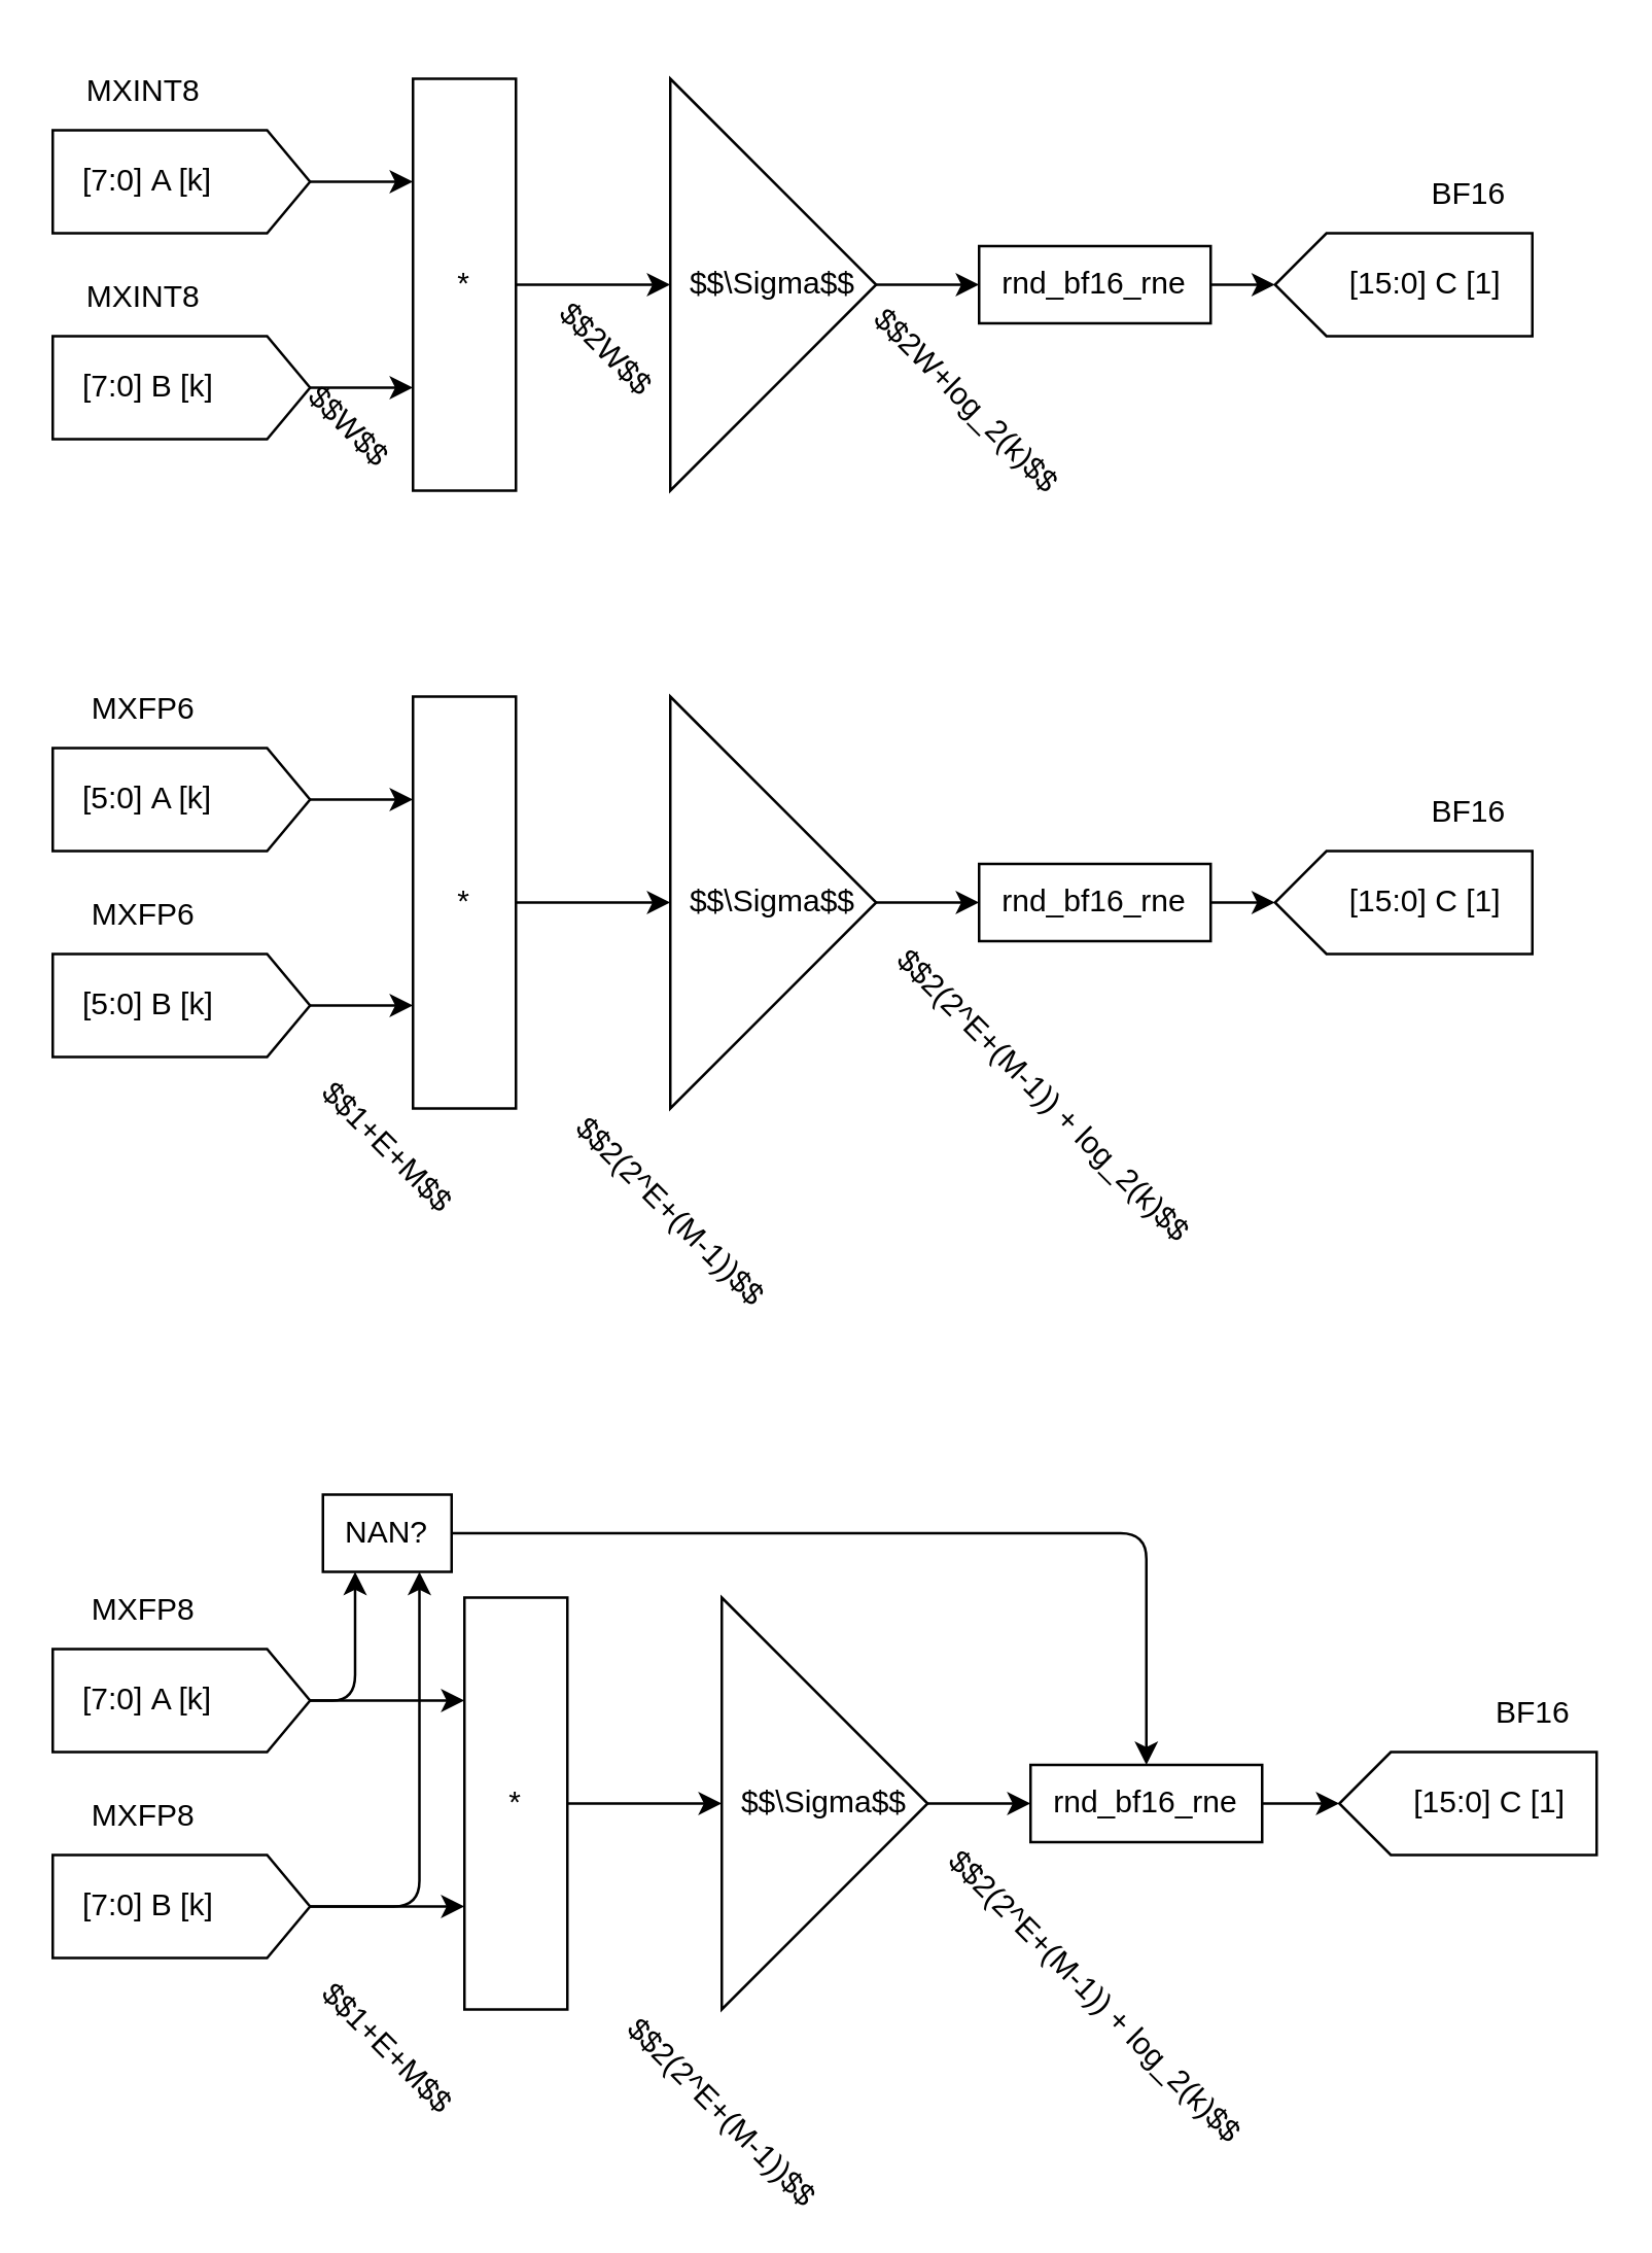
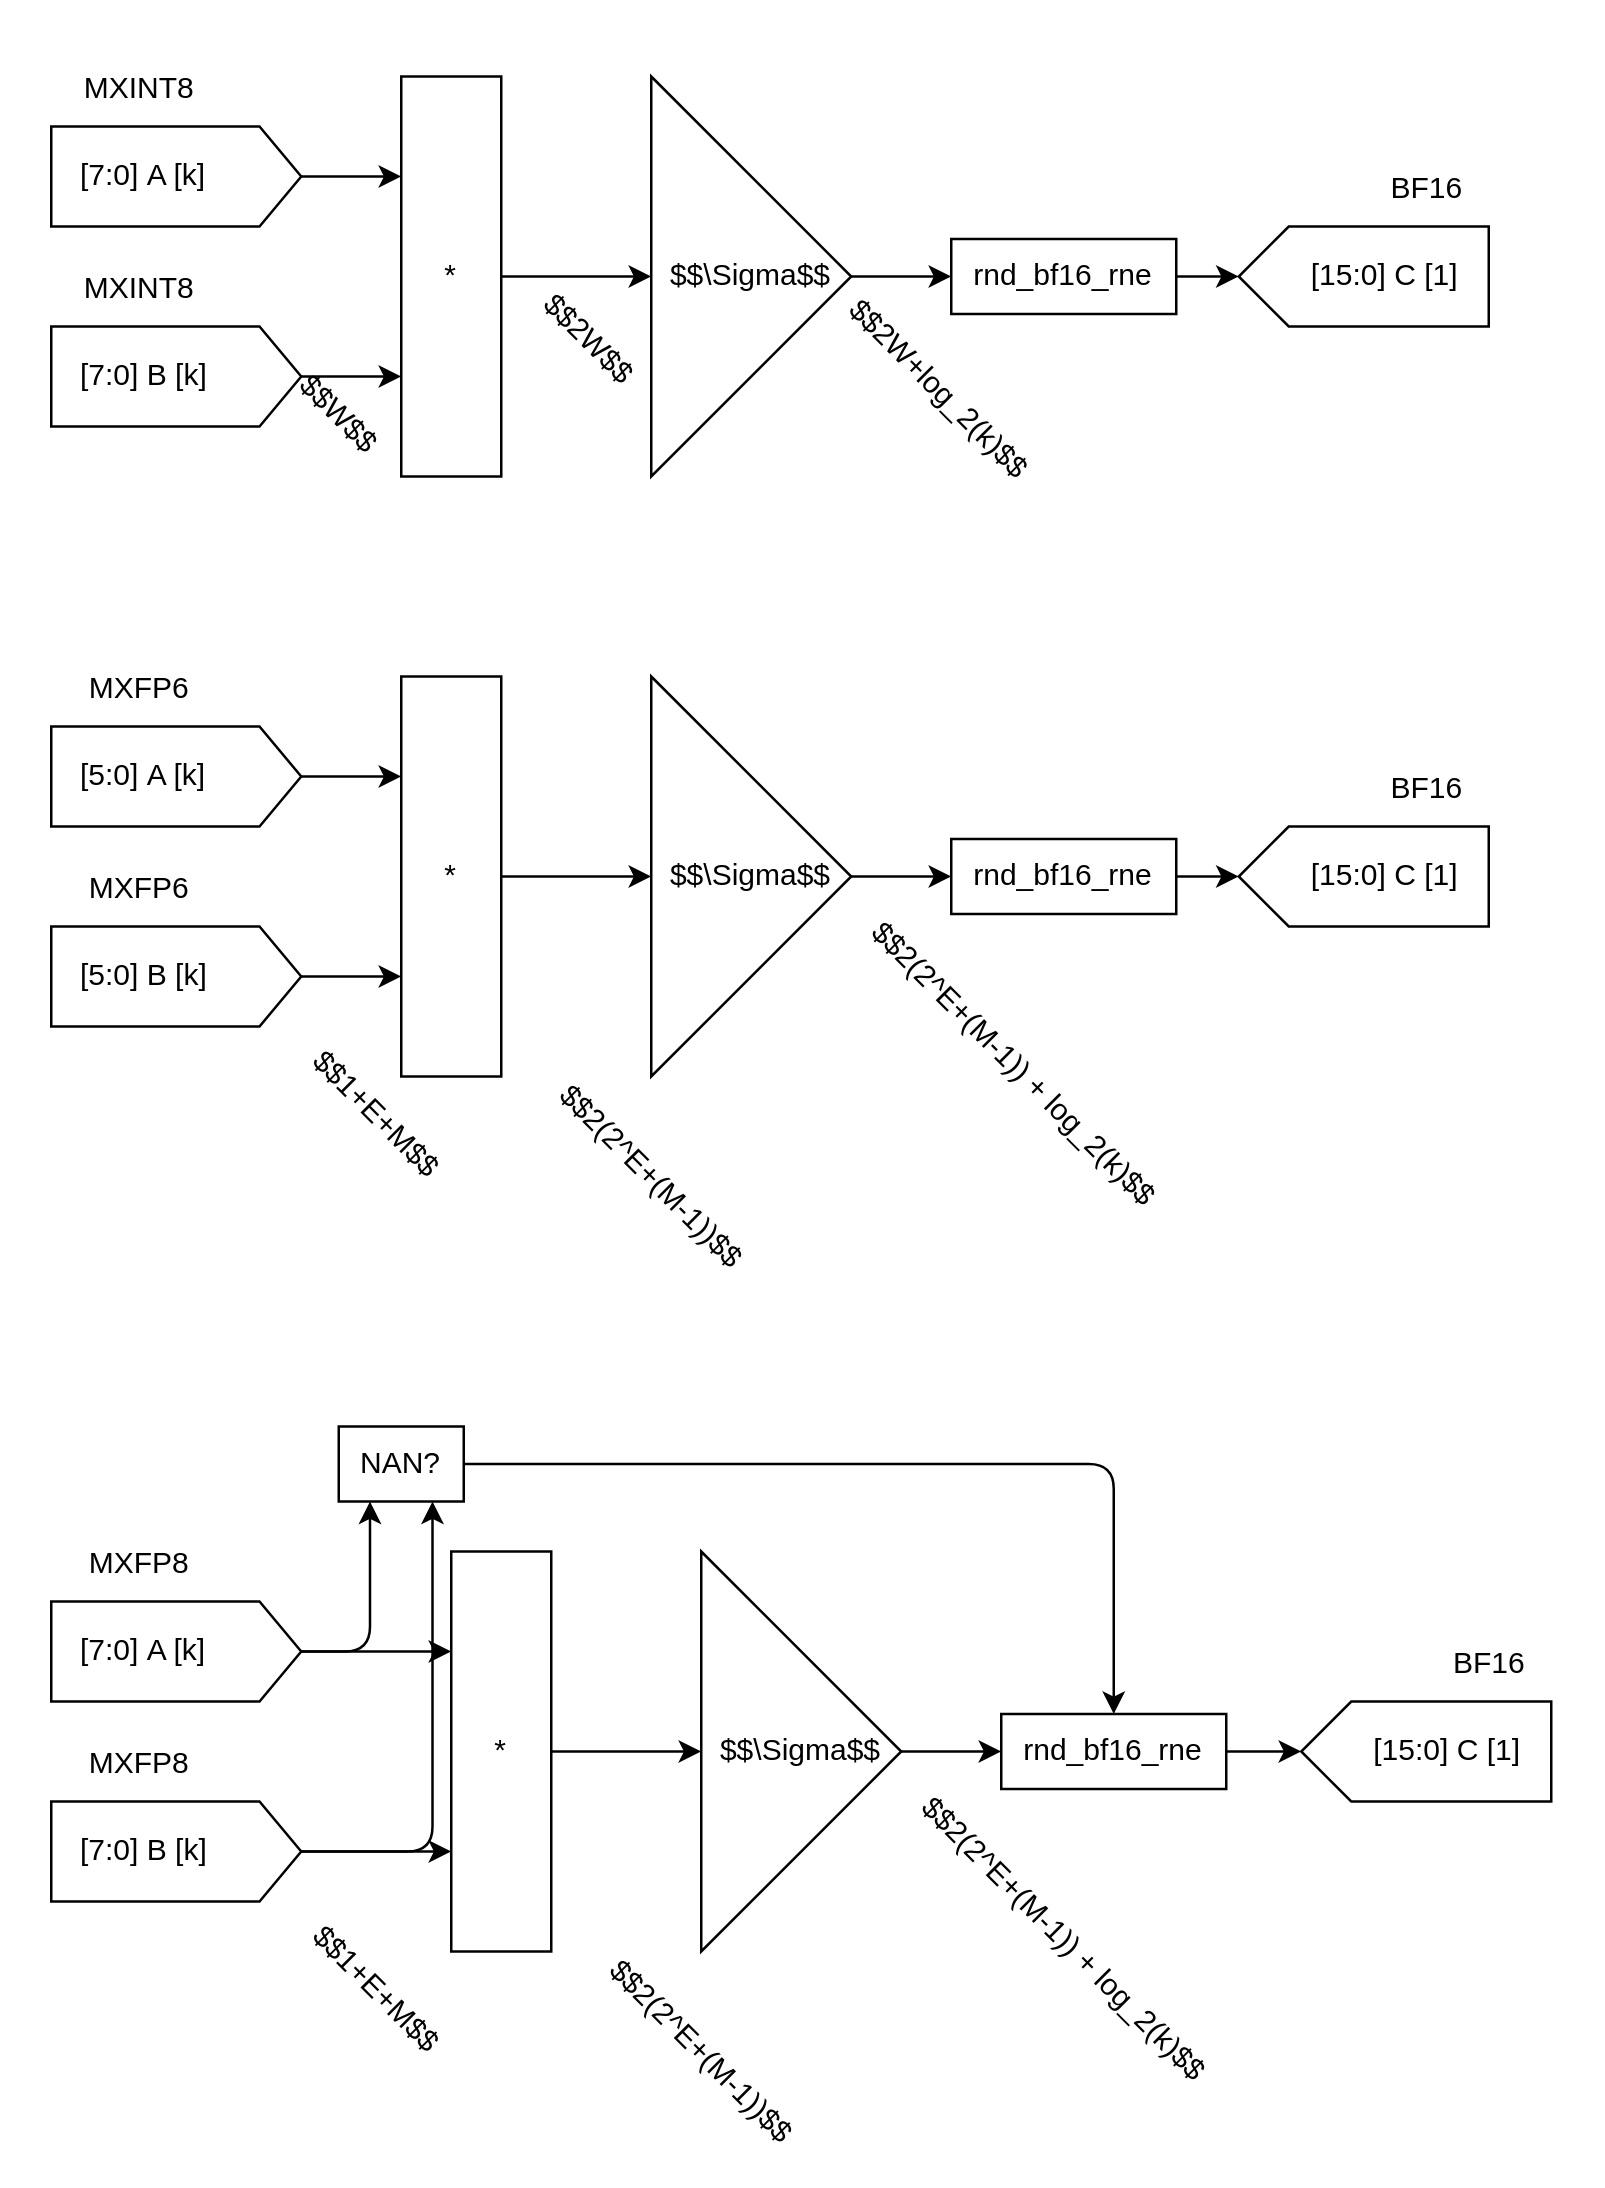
- <mxCell id="56" value="NAN?" style="rounded=0;whiteSpace=wrap;html=1;" parent="1" vertex="1"><mxGeometry x="125" y="580" width="50" height="30" as="geometry" /></mxCell>
+ <mxCell id="56" value="NAN?" style="rounded=0;whiteSpace=wrap;html=1;" parent="1" vertex="1"><mxGeometry x="135" y="570" width="50" height="30" as="geometry" /></mxCell>
